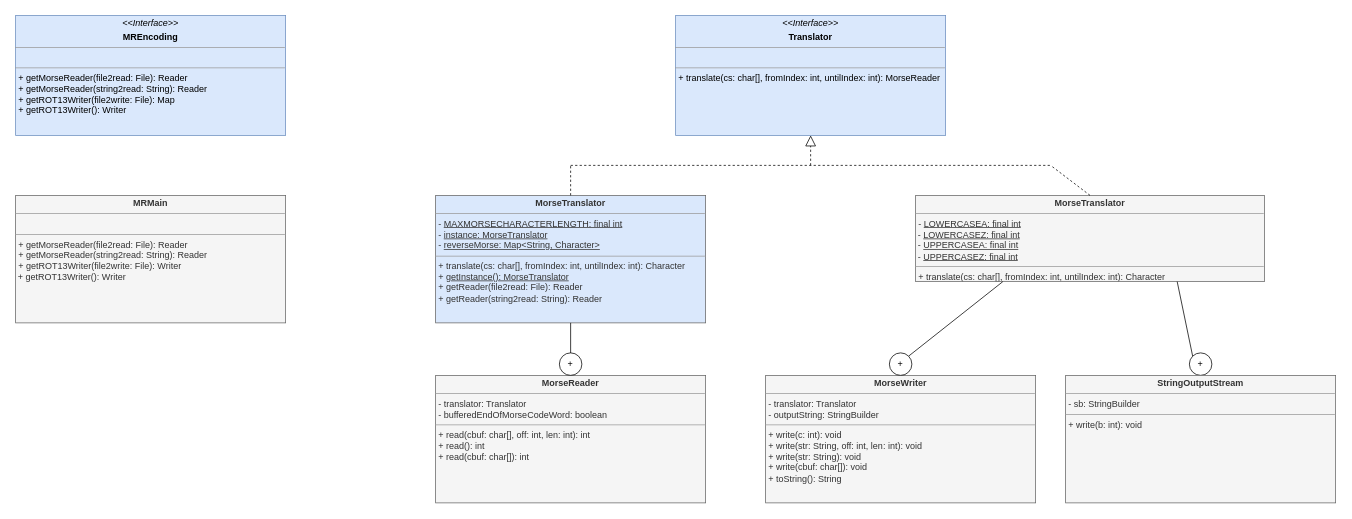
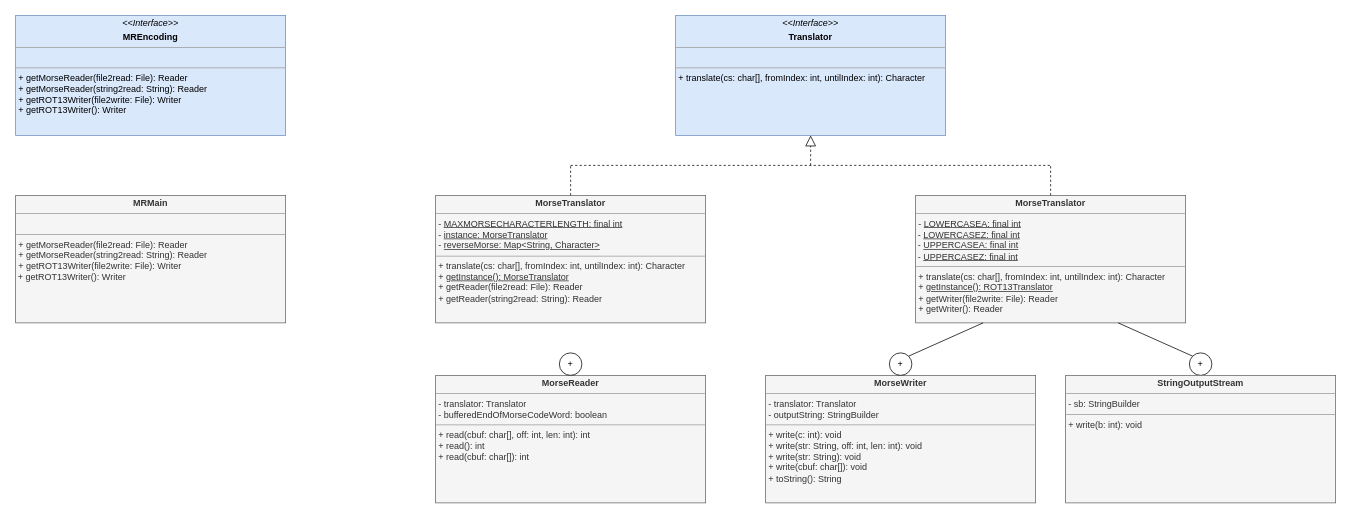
- <mxCell id="2" value="&lt;p style=&quot;margin:0px;margin-top:4px;text-align:center;&quot;&gt;&lt;i&gt;&amp;lt;&amp;lt;Interface&amp;gt;&amp;gt;&lt;/i&gt;&lt;/p&gt;&lt;p style=&quot;margin:0px;margin-top:4px;text-align:center;&quot;&gt;&lt;b&gt;Translator&lt;/b&gt;&lt;br&gt;&lt;b&gt;&lt;/b&gt;&lt;/p&gt;&lt;hr size=&quot;1&quot;&gt;&lt;p style=&quot;margin:0px;margin-left:4px;&quot;&gt;&lt;br&gt;&lt;/p&gt;&lt;hr size=&quot;1&quot;&gt;&lt;p style=&quot;margin:0px;margin-left:4px;&quot;&gt;+ translate(cs: char[], fromIndex: int, untilIndex: int): MorseReader&lt;br&gt;&lt;/p&gt;" style="verticalAlign=top;align=left;overflow=fill;fontSize=12;fontFamily=Helvetica;html=1;fillColor=#dae8fc;strokeColor=#6c8ebf;" vertex="1" parent="1"><mxGeometry x="900" y="20" width="360" height="160" as="geometry" /></mxCell>
+ <mxCell id="2" value="&lt;p style=&quot;margin:0px;margin-top:4px;text-align:center;&quot;&gt;&lt;i&gt;&amp;lt;&amp;lt;Interface&amp;gt;&amp;gt;&lt;/i&gt;&lt;/p&gt;&lt;p style=&quot;margin:0px;margin-top:4px;text-align:center;&quot;&gt;&lt;b&gt;Translator&lt;/b&gt;&lt;br&gt;&lt;b&gt;&lt;/b&gt;&lt;/p&gt;&lt;hr size=&quot;1&quot;&gt;&lt;p style=&quot;margin:0px;margin-left:4px;&quot;&gt;&lt;br&gt;&lt;/p&gt;&lt;hr size=&quot;1&quot;&gt;&lt;p style=&quot;margin:0px;margin-left:4px;&quot;&gt;+ translate(cs: char[], fromIndex: int, untilIndex: int): Character&lt;br&gt;&lt;/p&gt;" style="verticalAlign=top;align=left;overflow=fill;fontSize=12;fontFamily=Helvetica;html=1;fillColor=#dae8fc;strokeColor=#6c8ebf;" vertex="1" parent="1"><mxGeometry x="900" y="20" width="360" height="160" as="geometry" /></mxCell>
- <mxCell id="18" value="&lt;p style=&quot;margin:0px;margin-top:4px;text-align:center;&quot;&gt;&lt;i&gt;&amp;lt;&amp;lt;Interface&amp;gt;&amp;gt;&lt;/i&gt;&lt;/p&gt;&lt;p style=&quot;margin:0px;margin-top:4px;text-align:center;&quot;&gt;&lt;b&gt;MREncoding&lt;/b&gt;&lt;br&gt;&lt;/p&gt;&lt;hr size=&quot;1&quot;&gt;&lt;p style=&quot;margin:0px;margin-left:4px;&quot;&gt;&lt;br&gt;&lt;/p&gt;&lt;hr size=&quot;1&quot;&gt;&lt;p style=&quot;margin:0px;margin-left:4px;&quot;&gt;+ getMorseReader(file2read: File): Reader&lt;/p&gt;&lt;p style=&quot;margin:0px;margin-left:4px;&quot;&gt;+ getMorseReader(string2read: String): Reader&lt;/p&gt;&lt;p style=&quot;margin:0px;margin-left:4px;&quot;&gt;+ getROT13Writer(file2write: File): Map&lt;/p&gt;&lt;p style=&quot;margin:0px;margin-left:4px;&quot;&gt;+ getROT13Writer(): Writer&lt;br&gt;&lt;/p&gt;" style="verticalAlign=top;align=left;overflow=fill;fontSize=12;fontFamily=Helvetica;html=1;fillColor=#dae8fc;strokeColor=#6c8ebf;" vertex="1" parent="1"><mxGeometry x="20" y="20" width="360" height="160" as="geometry" /></mxCell>
+ <mxCell id="18" value="&lt;p style=&quot;margin:0px;margin-top:4px;text-align:center;&quot;&gt;&lt;i&gt;&amp;lt;&amp;lt;Interface&amp;gt;&amp;gt;&lt;/i&gt;&lt;/p&gt;&lt;p style=&quot;margin:0px;margin-top:4px;text-align:center;&quot;&gt;&lt;b&gt;MREncoding&lt;/b&gt;&lt;br&gt;&lt;/p&gt;&lt;hr size=&quot;1&quot;&gt;&lt;p style=&quot;margin:0px;margin-left:4px;&quot;&gt;&lt;br&gt;&lt;/p&gt;&lt;hr size=&quot;1&quot;&gt;&lt;p style=&quot;margin:0px;margin-left:4px;&quot;&gt;+ getMorseReader(file2read: File): Reader&lt;/p&gt;&lt;p style=&quot;margin:0px;margin-left:4px;&quot;&gt;+ getMorseReader(string2read: String): Reader&lt;/p&gt;&lt;p style=&quot;margin:0px;margin-left:4px;&quot;&gt;+ getROT13Writer(file2write: File): Writer&lt;/p&gt;&lt;p style=&quot;margin:0px;margin-left:4px;&quot;&gt;+ getROT13Writer(): Writer&lt;br&gt;&lt;/p&gt;" style="verticalAlign=top;align=left;overflow=fill;fontSize=12;fontFamily=Helvetica;html=1;fillColor=#dae8fc;strokeColor=#6c8ebf;" vertex="1" parent="1"><mxGeometry x="20" y="20" width="360" height="160" as="geometry" /></mxCell>
- <mxCell id="7" value="&lt;p style=&quot;margin:0px;margin-top:4px;text-align:center;&quot;&gt;&lt;b&gt;MorseTranslator&lt;/b&gt;&lt;/p&gt;&lt;hr size=&quot;1&quot;&gt;&lt;p style=&quot;margin:0px;margin-left:4px;&quot;&gt;- &lt;u&gt;LOWERCASEA: final int&lt;/u&gt;&lt;/p&gt;&lt;div&gt;&amp;nbsp;- &lt;u&gt;LOWERCASEZ: final int&lt;/u&gt;&lt;/div&gt;&lt;div&gt;&amp;nbsp;- &lt;u&gt;UPPERCASEA: final int&lt;/u&gt;&lt;/div&gt;&lt;div&gt;&amp;nbsp;- &lt;u&gt;UPPERCASEZ: final int&lt;/u&gt;&lt;/div&gt;&lt;hr size=&quot;1&quot;&gt;&lt;p style=&quot;margin:0px;margin-left:4px;&quot;&gt;+ translate(cs: char[], fromIndex: int, untilIndex: int): Character&lt;/p&gt;&lt;p style=&quot;margin:0px;margin-left:4px;&quot;&gt;+ &lt;u&gt;getInstance(): ROT13Translator&lt;/u&gt;&lt;/p&gt;&lt;p style=&quot;margin:0px;margin-left:4px;&quot;&gt;+ getWriter(file2write: File): Reader&lt;/p&gt;&lt;p style=&quot;margin:0px;margin-left:4px;&quot;&gt;+ getWriter(): Reader&lt;/p&gt;" style="verticalAlign=top;align=left;overflow=fill;fontSize=12;fontFamily=Helvetica;html=1;fillColor=#f5f5f5;fontColor=#333333;strokeColor=#666666;" vertex="1" parent="1"><mxGeometry x="1220" y="260" width="465" height="115" as="geometry" /></mxCell>
+ <mxCell id="7" value="&lt;p style=&quot;margin:0px;margin-top:4px;text-align:center;&quot;&gt;&lt;b&gt;MorseTranslator&lt;/b&gt;&lt;/p&gt;&lt;hr size=&quot;1&quot;&gt;&lt;p style=&quot;margin:0px;margin-left:4px;&quot;&gt;- &lt;u&gt;LOWERCASEA: final int&lt;/u&gt;&lt;/p&gt;&lt;div&gt;&amp;nbsp;- &lt;u&gt;LOWERCASEZ: final int&lt;/u&gt;&lt;/div&gt;&lt;div&gt;&amp;nbsp;- &lt;u&gt;UPPERCASEA: final int&lt;/u&gt;&lt;/div&gt;&lt;div&gt;&amp;nbsp;- &lt;u&gt;UPPERCASEZ: final int&lt;/u&gt;&lt;/div&gt;&lt;hr size=&quot;1&quot;&gt;&lt;p style=&quot;margin:0px;margin-left:4px;&quot;&gt;+ translate(cs: char[], fromIndex: int, untilIndex: int): Character&lt;/p&gt;&lt;p style=&quot;margin:0px;margin-left:4px;&quot;&gt;+ &lt;u&gt;getInstance(): ROT13Translator&lt;/u&gt;&lt;/p&gt;&lt;p style=&quot;margin:0px;margin-left:4px;&quot;&gt;+ getWriter(file2write: File): Reader&lt;/p&gt;&lt;p style=&quot;margin:0px;margin-left:4px;&quot;&gt;+ getWriter(): Reader&lt;/p&gt;" style="verticalAlign=top;align=left;overflow=fill;fontSize=12;fontFamily=Helvetica;html=1;fillColor=#f5f5f5;fontColor=#333333;strokeColor=#666666;" vertex="1" parent="1"><mxGeometry x="1220" y="260" width="360" height="170" as="geometry" /></mxCell>
- <mxCell id="3" value="&lt;p style=&quot;margin:0px;margin-top:4px;text-align:center;&quot;&gt;&lt;b&gt;MorseTranslator&lt;/b&gt;&lt;/p&gt;&lt;hr size=&quot;1&quot;&gt;&lt;p style=&quot;margin:0px;margin-left:4px;&quot;&gt;- &lt;u&gt;MAXMORSECHARACTERLENGTH: final int&lt;/u&gt;&lt;/p&gt;&lt;p style=&quot;margin:0px;margin-left:4px;&quot;&gt;- &lt;u&gt;instance: MorseTranslator&lt;/u&gt;&lt;/p&gt;&lt;p style=&quot;margin:0px;margin-left:4px;&quot;&gt;- &lt;u&gt;reverseMorse: Map&amp;lt;String, Character&amp;gt;&lt;br&gt;&lt;/u&gt;&lt;/p&gt;&lt;hr size=&quot;1&quot;&gt;&lt;p style=&quot;margin:0px;margin-left:4px;&quot;&gt;+ translate(cs: char[], fromIndex: int, untilIndex: int): Character&lt;/p&gt;&lt;p style=&quot;margin:0px;margin-left:4px;&quot;&gt;+ &lt;u&gt;getInstance(): MorseTranslator&lt;/u&gt;&lt;/p&gt;&lt;p style=&quot;margin:0px;margin-left:4px;&quot;&gt;+ getReader(file2read: File): Reader&lt;/p&gt;&lt;p style=&quot;margin:0px;margin-left:4px;&quot;&gt;+ getReader(string2read: String): Reader&lt;/p&gt;" style="verticalAlign=top;align=left;overflow=fill;fontSize=12;fontFamily=Helvetica;html=1;fillColor=#dae8fc;fontColor=#333333;strokeColor=#666666;" vertex="1" parent="1"><mxGeometry x="580" y="260" width="360" height="170" as="geometry" /></mxCell>
+ <mxCell id="3" value="&lt;p style=&quot;margin:0px;margin-top:4px;text-align:center;&quot;&gt;&lt;b&gt;MorseTranslator&lt;/b&gt;&lt;/p&gt;&lt;hr size=&quot;1&quot;&gt;&lt;p style=&quot;margin:0px;margin-left:4px;&quot;&gt;- &lt;u&gt;MAXMORSECHARACTERLENGTH: final int&lt;/u&gt;&lt;/p&gt;&lt;p style=&quot;margin:0px;margin-left:4px;&quot;&gt;- &lt;u&gt;instance: MorseTranslator&lt;/u&gt;&lt;/p&gt;&lt;p style=&quot;margin:0px;margin-left:4px;&quot;&gt;- &lt;u&gt;reverseMorse: Map&amp;lt;String, Character&amp;gt;&lt;br&gt;&lt;/u&gt;&lt;/p&gt;&lt;hr size=&quot;1&quot;&gt;&lt;p style=&quot;margin:0px;margin-left:4px;&quot;&gt;+ translate(cs: char[], fromIndex: int, untilIndex: int): Character&lt;/p&gt;&lt;p style=&quot;margin:0px;margin-left:4px;&quot;&gt;+ &lt;u&gt;getInstance(): MorseTranslator&lt;/u&gt;&lt;/p&gt;&lt;p style=&quot;margin:0px;margin-left:4px;&quot;&gt;+ getReader(file2read: File): Reader&lt;/p&gt;&lt;p style=&quot;margin:0px;margin-left:4px;&quot;&gt;+ getReader(string2read: String): Reader&lt;/p&gt;" style="verticalAlign=top;align=left;overflow=fill;fontSize=12;fontFamily=Helvetica;html=1;fillColor=#f5f5f5;fontColor=#333333;strokeColor=#666666;" vertex="1" parent="1"><mxGeometry x="580" y="260" width="360" height="170" as="geometry" /></mxCell>
- <mxCell id="5" value="" style="endArrow=none;html=1;rounded=0;entryX=0.5;entryY=1;entryDx=0;entryDy=0;exitX=0.5;exitY=0;exitDx=0;exitDy=0;" edge="1" parent="1" source="4" target="3"><mxGeometry width="50" height="50" relative="1" as="geometry"><mxPoint x="660" y="500" as="sourcePoint" /><mxPoint x="710" y="450" as="targetPoint" /></mxGeometry></mxCell>
